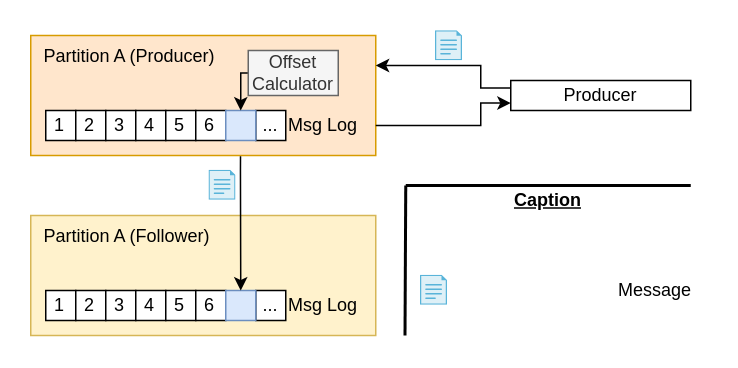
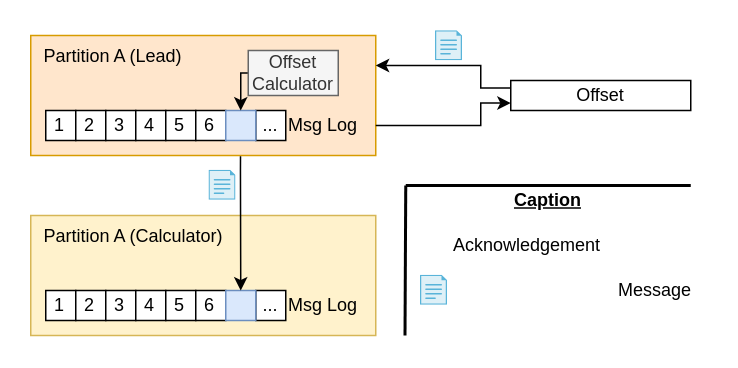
- <mxCell id="15" value="Partition A (Producer)" style="rounded=0;whiteSpace=wrap;html=1;align=left;verticalAlign=top;spacingLeft=7;fillColor=#ffe6cc;strokeColor=#d79b00;" vertex="1" parent="14"><mxGeometry width="230" height="80" as="geometry" /></mxCell>
+ <mxCell id="15" value="Partition A (Lead)" style="rounded=0;whiteSpace=wrap;html=1;align=left;verticalAlign=top;spacingLeft=7;fillColor=#ffe6cc;strokeColor=#d79b00;" vertex="1" parent="14"><mxGeometry width="230" height="80" as="geometry" /></mxCell>
- <mxCell id="30" value="Producer" style="rounded=0;whiteSpace=wrap;html=1;align=center;" vertex="1" parent="1"><mxGeometry x="340" y="53" width="120" height="20" as="geometry" /></mxCell>
+ <mxCell id="30" value="Offset" style="rounded=0;whiteSpace=wrap;html=1;align=center;" vertex="1" parent="1"><mxGeometry x="340" y="53" width="120" height="20" as="geometry" /></mxCell>
- <mxCell id="3" value="Partition A (Follower)" style="rounded=0;whiteSpace=wrap;html=1;align=left;verticalAlign=top;spacingLeft=7;fillColor=#fff2cc;strokeColor=#d6b656;" vertex="1" parent="2"><mxGeometry width="230" height="80" as="geometry" /></mxCell>
+ <mxCell id="3" value="Partition A (Calculator)" style="rounded=0;whiteSpace=wrap;html=1;align=left;verticalAlign=top;spacingLeft=7;fillColor=#fff2cc;strokeColor=#d6b656;" vertex="1" parent="2"><mxGeometry width="230" height="80" as="geometry" /></mxCell>
+ <mxCell id="41" value="Acknowledgement" style="text;html=1;resizable=0;points=[];autosize=1;align=left;verticalAlign=top;spacingTop=-4;" vertex="1" parent="1"><mxGeometry x="300" y="153" width="110" height="20" as="geometry" /></mxCell>
